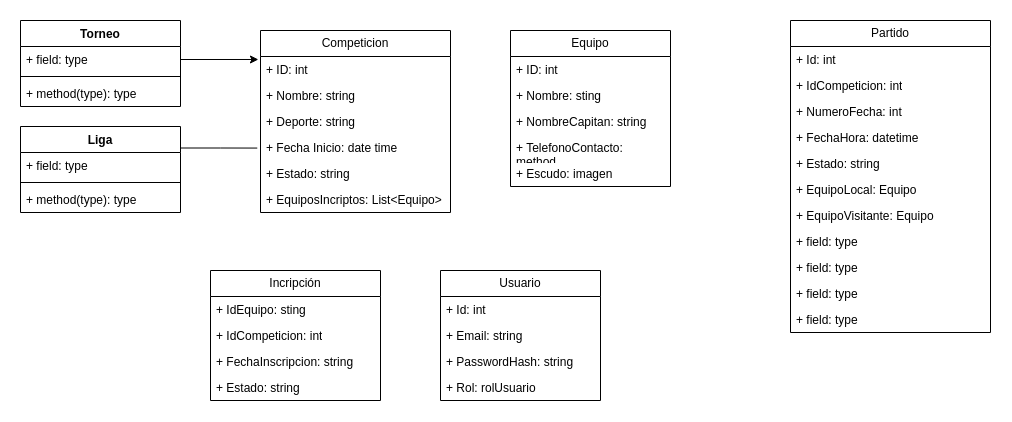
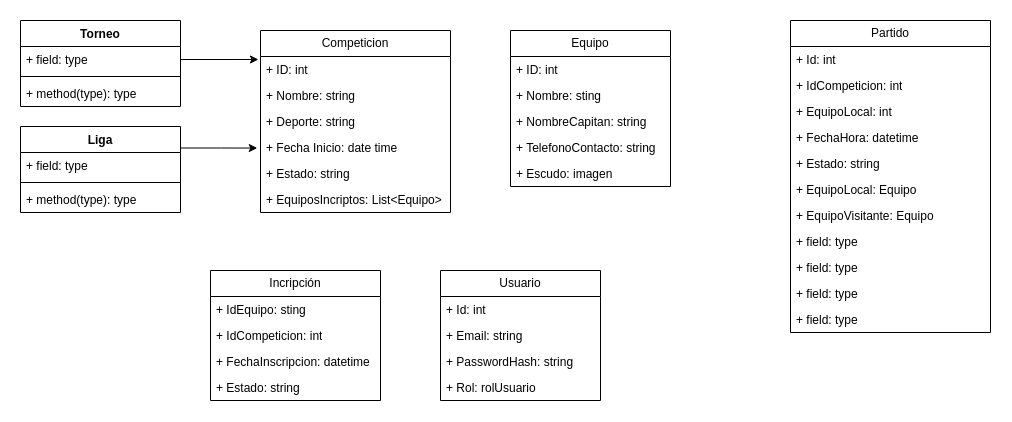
- <mxCell id="18" value="+ NumeroFecha: int" style="text;strokeColor=none;fillColor=none;align=left;verticalAlign=top;spacingLeft=4;spacingRight=4;overflow=hidden;rotatable=0;points=[[0,0.5],[1,0.5]];portConstraint=eastwest;whiteSpace=wrap;html=1;" parent="15" vertex="1"><mxGeometry y="78" width="200" height="26" as="geometry" /></mxCell>
+ <mxCell id="18" value="+ EquipoLocal: int" style="text;strokeColor=none;fillColor=none;align=left;verticalAlign=top;spacingLeft=4;spacingRight=4;overflow=hidden;rotatable=0;points=[[0,0.5],[1,0.5]];portConstraint=eastwest;whiteSpace=wrap;html=1;" parent="15" vertex="1"><mxGeometry y="78" width="200" height="26" as="geometry" /></mxCell>
- <mxCell id="40" style="edgeStyle=orthogonalEdgeStyle;rounded=0;orthogonalLoop=1;jettySize=auto;html=1;exitX=1;exitY=0.25;exitDx=0;exitDy=0;entryX=-0.017;entryY=0.522;entryDx=0;entryDy=0;entryPerimeter=0;endArrow=none;" edge="1" parent="1" source="36" target="6"><mxGeometry relative="1" as="geometry" /></mxCell>
+ <mxCell id="40" style="edgeStyle=orthogonalEdgeStyle;rounded=0;orthogonalLoop=1;jettySize=auto;html=1;exitX=1;exitY=0.25;exitDx=0;exitDy=0;entryX=-0.017;entryY=0.522;entryDx=0;entryDy=0;entryPerimeter=0;" edge="1" parent="1" source="36" target="6"><mxGeometry relative="1" as="geometry" /></mxCell>
- <mxCell id="13" value="+ TelefonoContacto: method" style="text;strokeColor=none;fillColor=none;align=left;verticalAlign=top;spacingLeft=4;spacingRight=4;overflow=hidden;rotatable=0;points=[[0,0.5],[1,0.5]];portConstraint=eastwest;whiteSpace=wrap;html=1;" vertex="1" parent="9"><mxGeometry y="104" width="160" height="26" as="geometry" /></mxCell>
+ <mxCell id="13" value="+ TelefonoContacto: string" style="text;strokeColor=none;fillColor=none;align=left;verticalAlign=top;spacingLeft=4;spacingRight=4;overflow=hidden;rotatable=0;points=[[0,0.5],[1,0.5]];portConstraint=eastwest;whiteSpace=wrap;html=1;" vertex="1" parent="9"><mxGeometry y="104" width="160" height="26" as="geometry" /></mxCell>
- <mxCell id="45" value="+ FechaInscripcion: string" style="text;strokeColor=none;fillColor=none;align=left;verticalAlign=top;spacingLeft=4;spacingRight=4;overflow=hidden;rotatable=0;points=[[0,0.5],[1,0.5]];portConstraint=eastwest;whiteSpace=wrap;html=1;" vertex="1" parent="42"><mxGeometry y="78" width="170" height="26" as="geometry" /></mxCell>
+ <mxCell id="45" value="+ FechaInscripcion: datetime" style="text;strokeColor=none;fillColor=none;align=left;verticalAlign=top;spacingLeft=4;spacingRight=4;overflow=hidden;rotatable=0;points=[[0,0.5],[1,0.5]];portConstraint=eastwest;whiteSpace=wrap;html=1;" vertex="1" parent="42"><mxGeometry y="78" width="170" height="26" as="geometry" /></mxCell>
